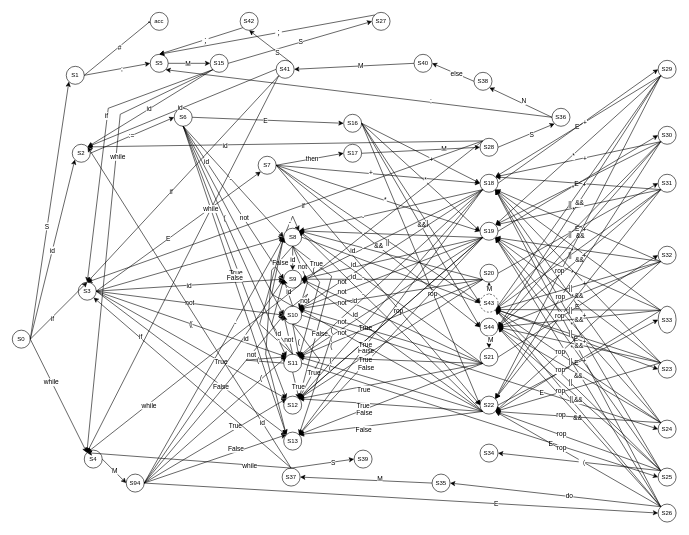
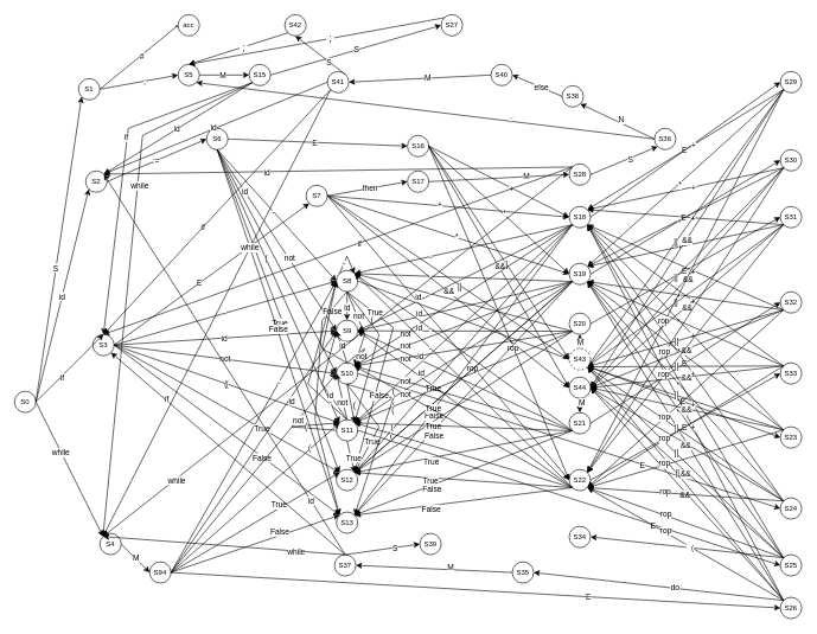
- <mxCell id="309" value="" style="endArrow=classic;html=1;rounded=0;entryX=1;entryY=1;entryDx=0;entryDy=0;exitX=0;exitY=1;exitDx=0;exitDy=0;" parent="1" source="221" target="71" edge="1"><mxGeometry width="50" height="50" relative="1" as="geometry"><mxPoint x="1497" y="368" as="sourcePoint" /><mxPoint x="920" y="170" as="targetPoint" /></mxGeometry></mxCell>
+ <mxCell id="309" value="" style="endArrow=open;html=1;rounded=0;entryX=1;entryY=1;entryDx=0;entryDy=0;exitX=0;exitY=1;exitDx=0;exitDy=0;" parent="1" source="221" target="71" edge="1"><mxGeometry width="50" height="50" relative="1" as="geometry"><mxPoint x="1497" y="368" as="sourcePoint" /><mxPoint x="920" y="170" as="targetPoint" /></mxGeometry></mxCell>
- <mxCell id="218" value="&lt;div style=&quot;font-size: 10px;&quot;&gt;&lt;font style=&quot;font-size: 10px;&quot;&gt;S33&lt;/font&gt;&lt;/div&gt;" style="ellipse;whiteSpace=wrap;html=1;aspect=fixed;fontSize=10;" parent="1" vertex="1"><mxGeometry x="1097" y="510" width="30" height="45" as="geometry" /></mxCell>
+ <mxCell id="218" value="&lt;div style=&quot;font-size: 10px;&quot;&gt;&lt;font style=&quot;font-size: 10px;&quot;&gt;S33&lt;/font&gt;&lt;/div&gt;" style="ellipse;whiteSpace=wrap;html=1;aspect=fixed;fontSize=10;" parent="1" vertex="1"><mxGeometry x="1097" y="510" width="30" height="30" as="geometry" /></mxCell>
